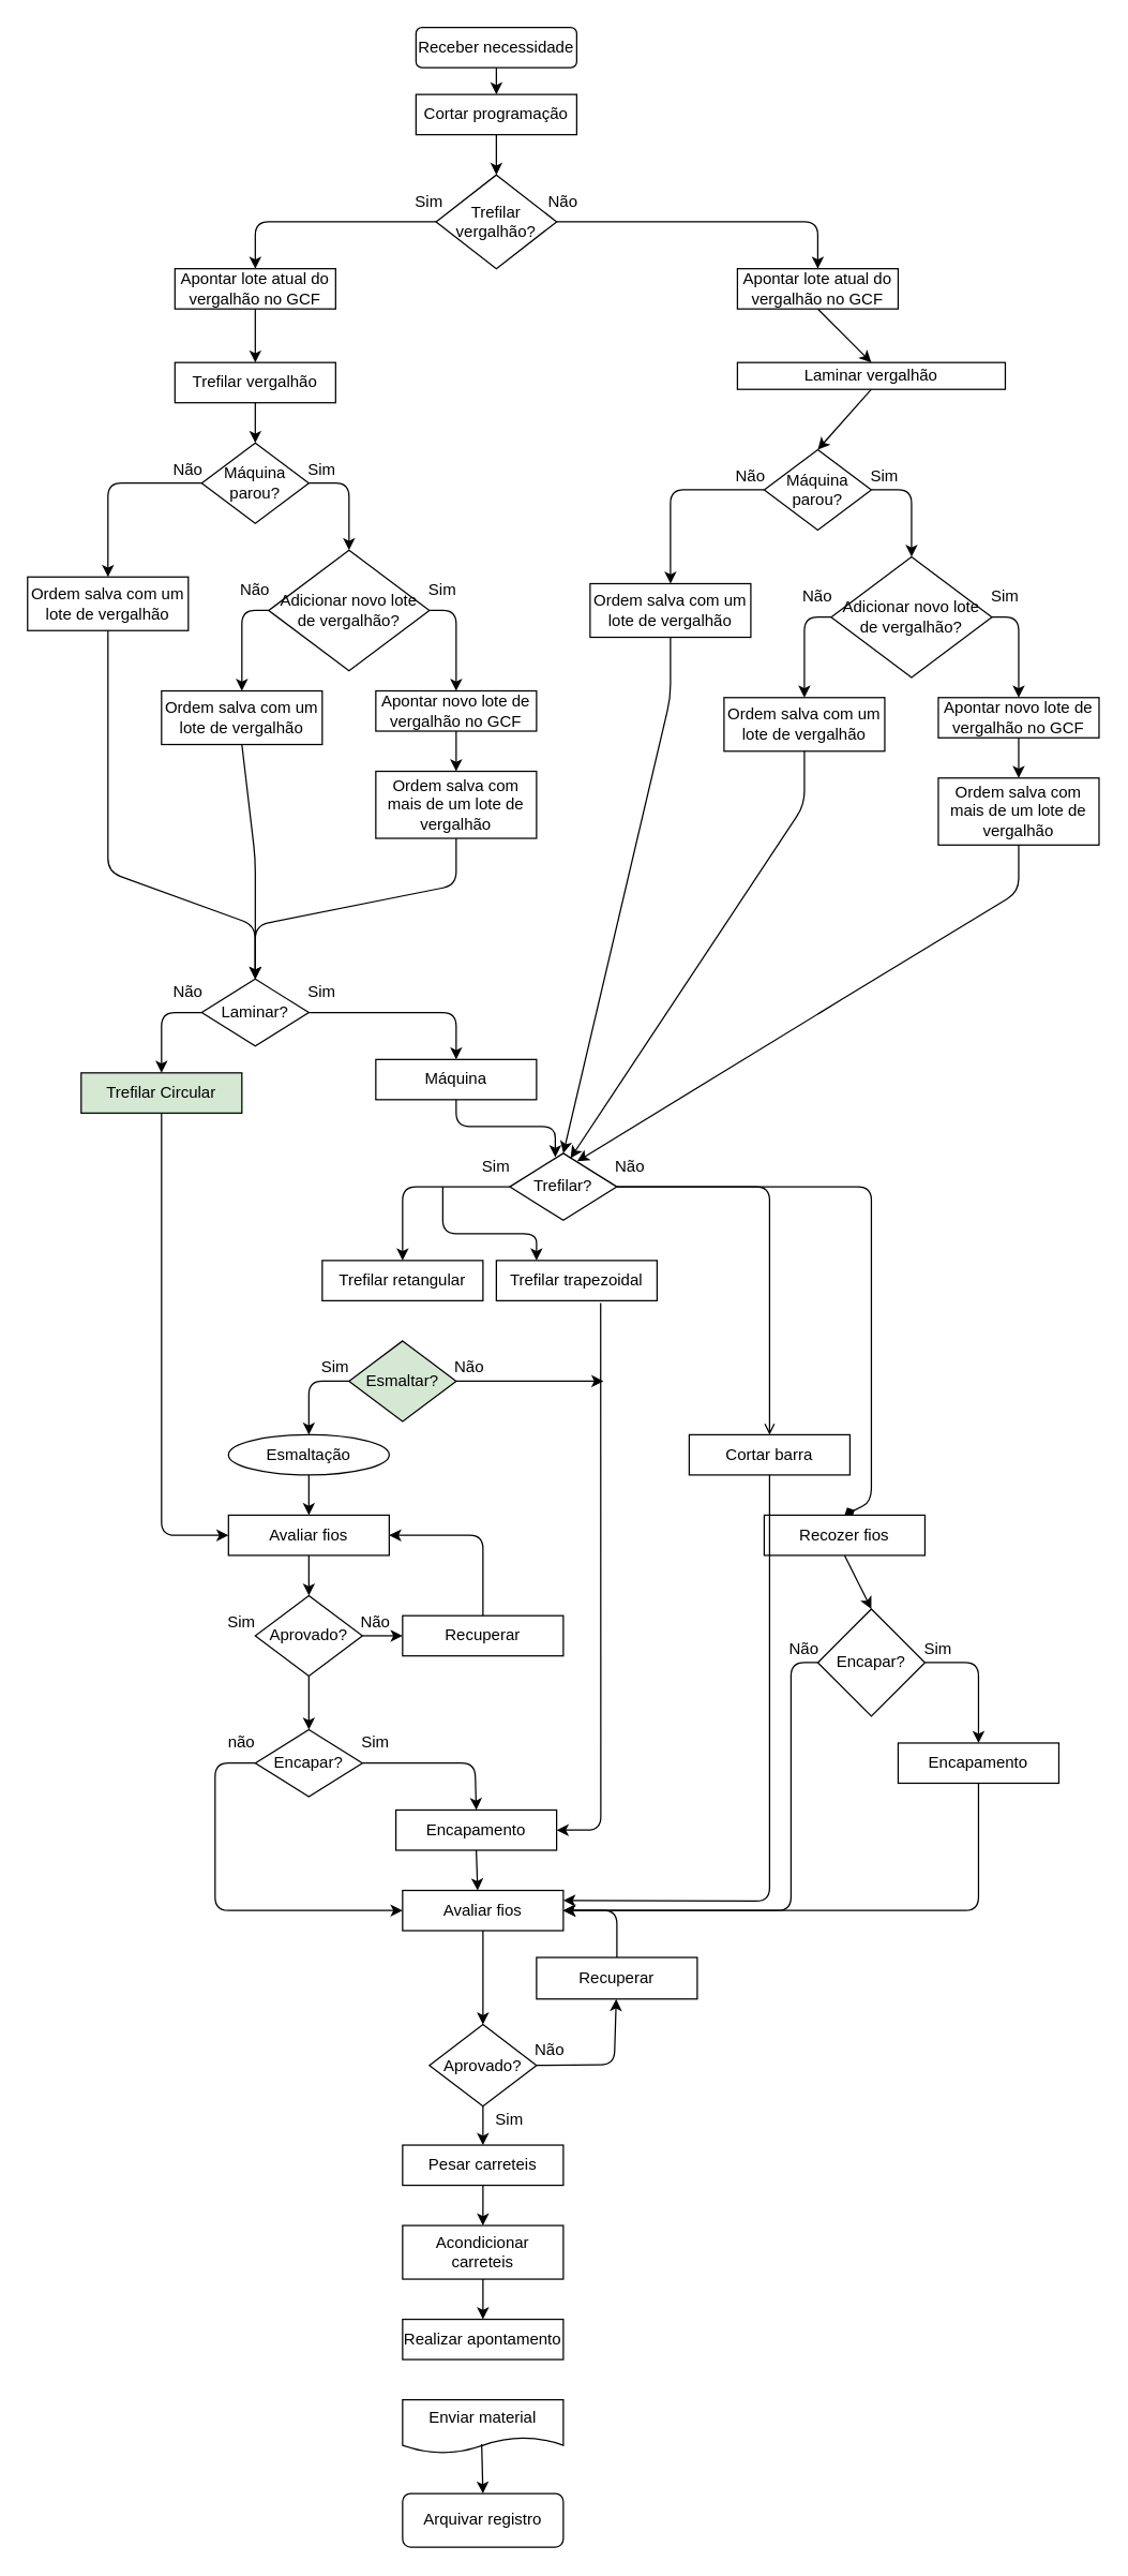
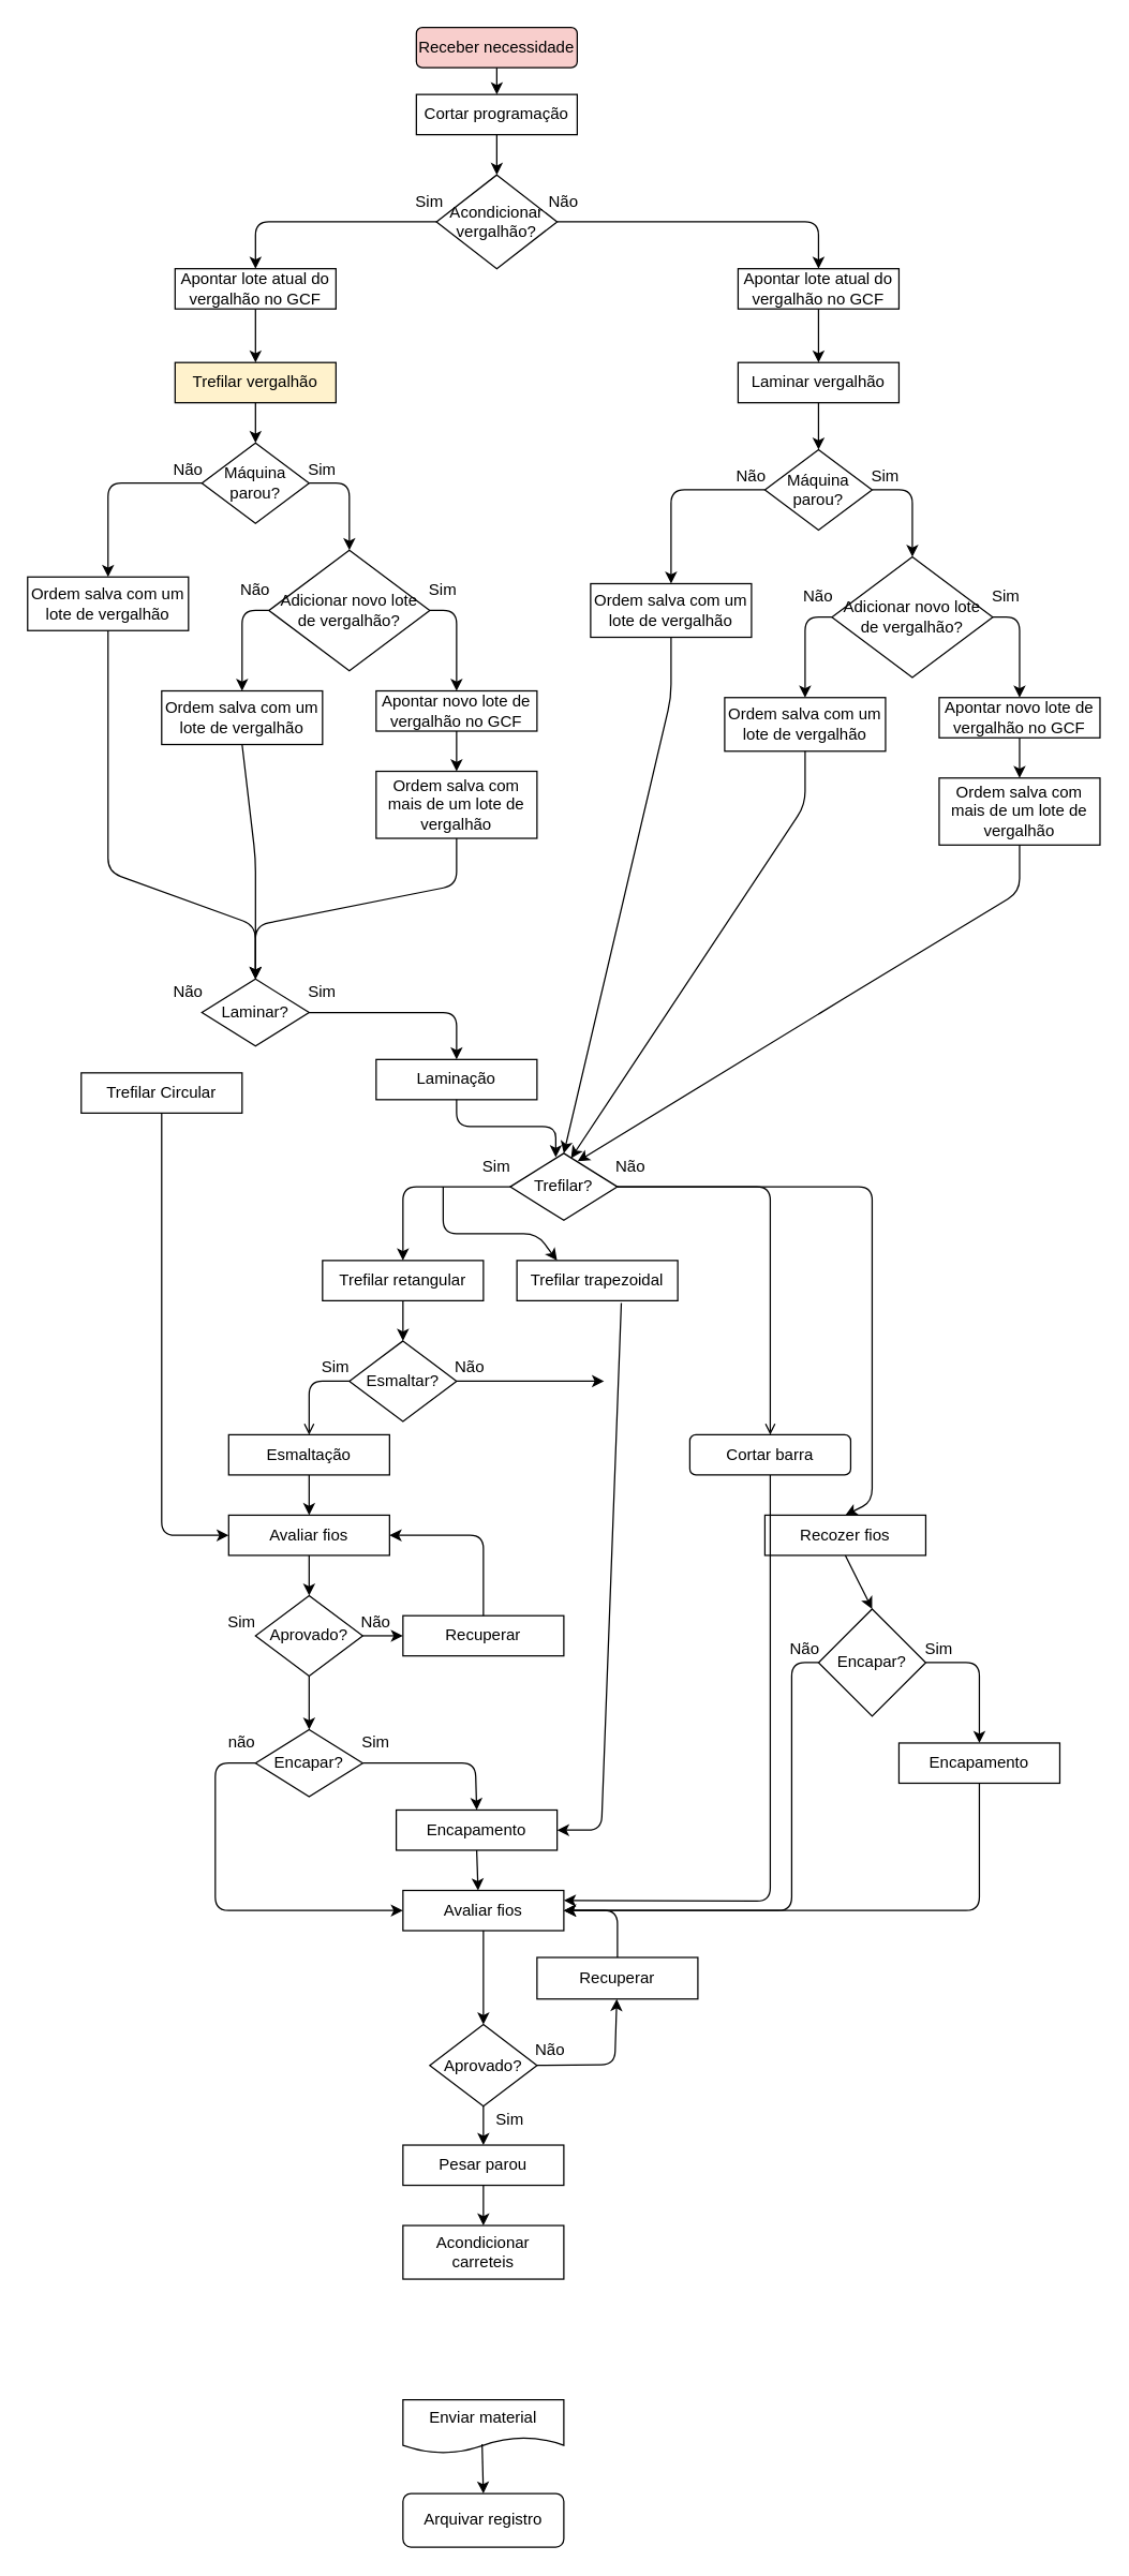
- <mxCell id="2" value="Receber necessidade" style="rounded=1;whiteSpace=wrap;html=1;" parent="1" vertex="1"><mxGeometry x="310" y="20" width="120" height="30" as="geometry" /></mxCell>
+ <mxCell id="2" value="Receber necessidade" style="rounded=1;whiteSpace=wrap;html=1;fillColor=#f8cecc;" parent="1" vertex="1"><mxGeometry x="310" y="20" width="120" height="30" as="geometry" /></mxCell>
- <mxCell id="4" value="Trefilar vergalhão?" style="rhombus;whiteSpace=wrap;html=1;" parent="1" vertex="1"><mxGeometry x="325" y="130" width="90" height="70" as="geometry" /></mxCell>
+ <mxCell id="4" value="Acondicionar vergalhão?" style="rhombus;whiteSpace=wrap;html=1;" parent="1" vertex="1"><mxGeometry x="325" y="130" width="90" height="70" as="geometry" /></mxCell>
- <mxCell id="106" value="Laminar vergalhão" style="rounded=0;whiteSpace=wrap;html=1;" vertex="1" parent="1"><mxGeometry x="550" y="270" width="200" height="20" as="geometry" /></mxCell>
+ <mxCell id="106" value="Laminar vergalhão" style="rounded=0;whiteSpace=wrap;html=1;" vertex="1" parent="1"><mxGeometry x="550" y="270" width="120" height="30" as="geometry" /></mxCell>
- <mxCell id="5" value="Trefilar vergalhão" style="rounded=0;whiteSpace=wrap;html=1;" parent="1" vertex="1"><mxGeometry x="130" y="270" width="120" height="30" as="geometry" /></mxCell>
+ <mxCell id="5" value="Trefilar vergalhão" style="rounded=0;whiteSpace=wrap;html=1;fillColor=#fff2cc;" parent="1" vertex="1"><mxGeometry x="130" y="270" width="120" height="30" as="geometry" /></mxCell>
- <mxCell id="14" value="" style="endArrow=classic;html=1;exitX=0;exitY=0.5;exitDx=0;exitDy=0;entryX=0.5;entryY=0;entryDx=0;entryDy=0;" parent="1" source="7" target="8" edge="1"><mxGeometry width="50" height="50" relative="1" as="geometry"><mxPoint x="390" y="700" as="sourcePoint" /><mxPoint x="440" y="650" as="targetPoint" /><Array as="points"><mxPoint x="120" y="755" /></Array></mxGeometry></mxCell>
- <mxCell id="16" value="Máquina" style="rounded=0;whiteSpace=wrap;html=1;" parent="1" vertex="1"><mxGeometry x="280" y="790" width="120" height="30" as="geometry" /></mxCell>
+ <mxCell id="16" value="Laminação" style="rounded=0;whiteSpace=wrap;html=1;" parent="1" vertex="1"><mxGeometry x="280" y="790" width="120" height="30" as="geometry" /></mxCell>
- <mxCell id="8" value="Trefilar Circular" style="rounded=0;whiteSpace=wrap;html=1;fillColor=#d5e8d4;" parent="1" vertex="1"><mxGeometry x="60" y="800" width="120" height="30" as="geometry" /></mxCell>
+ <mxCell id="8" value="Trefilar Circular" style="rounded=0;whiteSpace=wrap;html=1;" parent="1" vertex="1"><mxGeometry x="60" y="800" width="120" height="30" as="geometry" /></mxCell>
- <mxCell id="22" value="Trefilar trapezoidal" style="rounded=0;whiteSpace=wrap;html=1;" parent="1" vertex="1"><mxGeometry x="370" y="940" width="120" height="30" as="geometry" /></mxCell>
+ <mxCell id="22" value="Trefilar trapezoidal" style="rounded=0;whiteSpace=wrap;html=1;" parent="1" vertex="1"><mxGeometry x="385" y="940" width="120" height="30" as="geometry" /></mxCell>
+ <mxCell id="31" value="" style="endArrow=classic;html=1;exitX=0.5;exitY=1;exitDx=0;exitDy=0;entryX=0.5;entryY=0;entryDx=0;entryDy=0;" parent="1" source="6" target="28" edge="1"><mxGeometry width="50" height="50" relative="1" as="geometry"><mxPoint x="390" y="1150" as="sourcePoint" /><mxPoint x="440" y="1100" as="targetPoint" /></mxGeometry></mxCell>
- <mxCell id="28" value="Esmaltar?" style="rhombus;whiteSpace=wrap;html=1;fillColor=#d5e8d4;" parent="1" vertex="1"><mxGeometry x="260" y="1000" width="80" height="60" as="geometry" /></mxCell>
+ <mxCell id="28" value="Esmaltar?" style="rhombus;whiteSpace=wrap;html=1;" parent="1" vertex="1"><mxGeometry x="260" y="1000" width="80" height="60" as="geometry" /></mxCell>
- <mxCell id="33" value="" style="endArrow=classic;html=1;exitX=0;exitY=0.5;exitDx=0;exitDy=0;entryX=0.5;entryY=0;entryDx=0;entryDy=0;" parent="1" source="28" target="32" edge="1"><mxGeometry width="50" height="50" relative="1" as="geometry"><mxPoint x="390" y="1220" as="sourcePoint" /><mxPoint x="440" y="1170" as="targetPoint" /><Array as="points"><mxPoint x="230" y="1030" /></Array></mxGeometry></mxCell>
+ <mxCell id="33" value="" style="endArrow=open;html=1;exitX=0;exitY=0.5;exitDx=0;exitDy=0;entryX=0.5;entryY=0;entryDx=0;entryDy=0;" parent="1" source="28" target="32" edge="1"><mxGeometry width="50" height="50" relative="1" as="geometry"><mxPoint x="390" y="1220" as="sourcePoint" /><mxPoint x="440" y="1170" as="targetPoint" /><Array as="points"><mxPoint x="230" y="1030" /></Array></mxGeometry></mxCell>
- <mxCell id="32" value="Esmaltação" style="ellipse;whiteSpace=wrap;html=1;" parent="1" vertex="1"><mxGeometry x="170" y="1070" width="120" height="30" as="geometry" /></mxCell>
+ <mxCell id="32" value="Esmaltação" style="rounded=0;whiteSpace=wrap;html=1;" parent="1" vertex="1"><mxGeometry x="170" y="1070" width="120" height="30" as="geometry" /></mxCell>
- <mxCell id="23" value="Cortar barra" style="rounded=0;whiteSpace=wrap;html=1;" parent="1" vertex="1"><mxGeometry x="514" y="1070" width="120" height="30" as="geometry" /></mxCell>
+ <mxCell id="23" value="Cortar barra" style="whiteSpace=wrap;html=1;rounded=1;" parent="1" vertex="1"><mxGeometry x="514" y="1070" width="120" height="30" as="geometry" /></mxCell>
- <mxCell id="64" value="" style="endArrow=diamond;html=1;entryX=0.5;entryY=0;entryDx=0;entryDy=0;exitX=1;exitY=0.5;exitDx=0;exitDy=0;" parent="1" source="21" target="65" edge="1"><mxGeometry width="50" height="50" relative="1" as="geometry"><mxPoint x="560" y="880" as="sourcePoint" /><mxPoint x="660" y="1920" as="targetPoint" /><Array as="points"><mxPoint x="650" y="885" /><mxPoint x="650" y="1120" /></Array></mxGeometry></mxCell>
+ <mxCell id="64" value="" style="endArrow=classic;html=1;entryX=0.5;entryY=0;entryDx=0;entryDy=0;exitX=1;exitY=0.5;exitDx=0;exitDy=0;" parent="1" source="21" target="65" edge="1"><mxGeometry width="50" height="50" relative="1" as="geometry"><mxPoint x="560" y="880" as="sourcePoint" /><mxPoint x="660" y="1920" as="targetPoint" /><Array as="points"><mxPoint x="650" y="885" /><mxPoint x="650" y="1120" /></Array></mxGeometry></mxCell>
- <mxCell id="58" value="Pesar carreteis" style="rounded=0;whiteSpace=wrap;html=1;" parent="1" vertex="1"><mxGeometry x="300" y="1600" width="120" height="30" as="geometry" /></mxCell>
+ <mxCell id="58" value="Pesar parou" style="rounded=0;whiteSpace=wrap;html=1;" parent="1" vertex="1"><mxGeometry x="300" y="1600" width="120" height="30" as="geometry" /></mxCell>
- <mxCell id="73" value="" style="endArrow=classic;html=1;exitX=0.5;exitY=1;exitDx=0;exitDy=0;entryX=0.5;entryY=0;entryDx=0;entryDy=0;" parent="1" source="62" target="63" edge="1"><mxGeometry width="50" height="50" relative="1" as="geometry"><mxPoint x="420" y="1760" as="sourcePoint" /><mxPoint x="470" y="1710" as="targetPoint" /></mxGeometry></mxCell>
- <mxCell id="63" value="Realizar apontamento" style="rounded=0;whiteSpace=wrap;html=1;" parent="1" vertex="1"><mxGeometry x="300" y="1730" width="120" height="30" as="geometry" /></mxCell>
